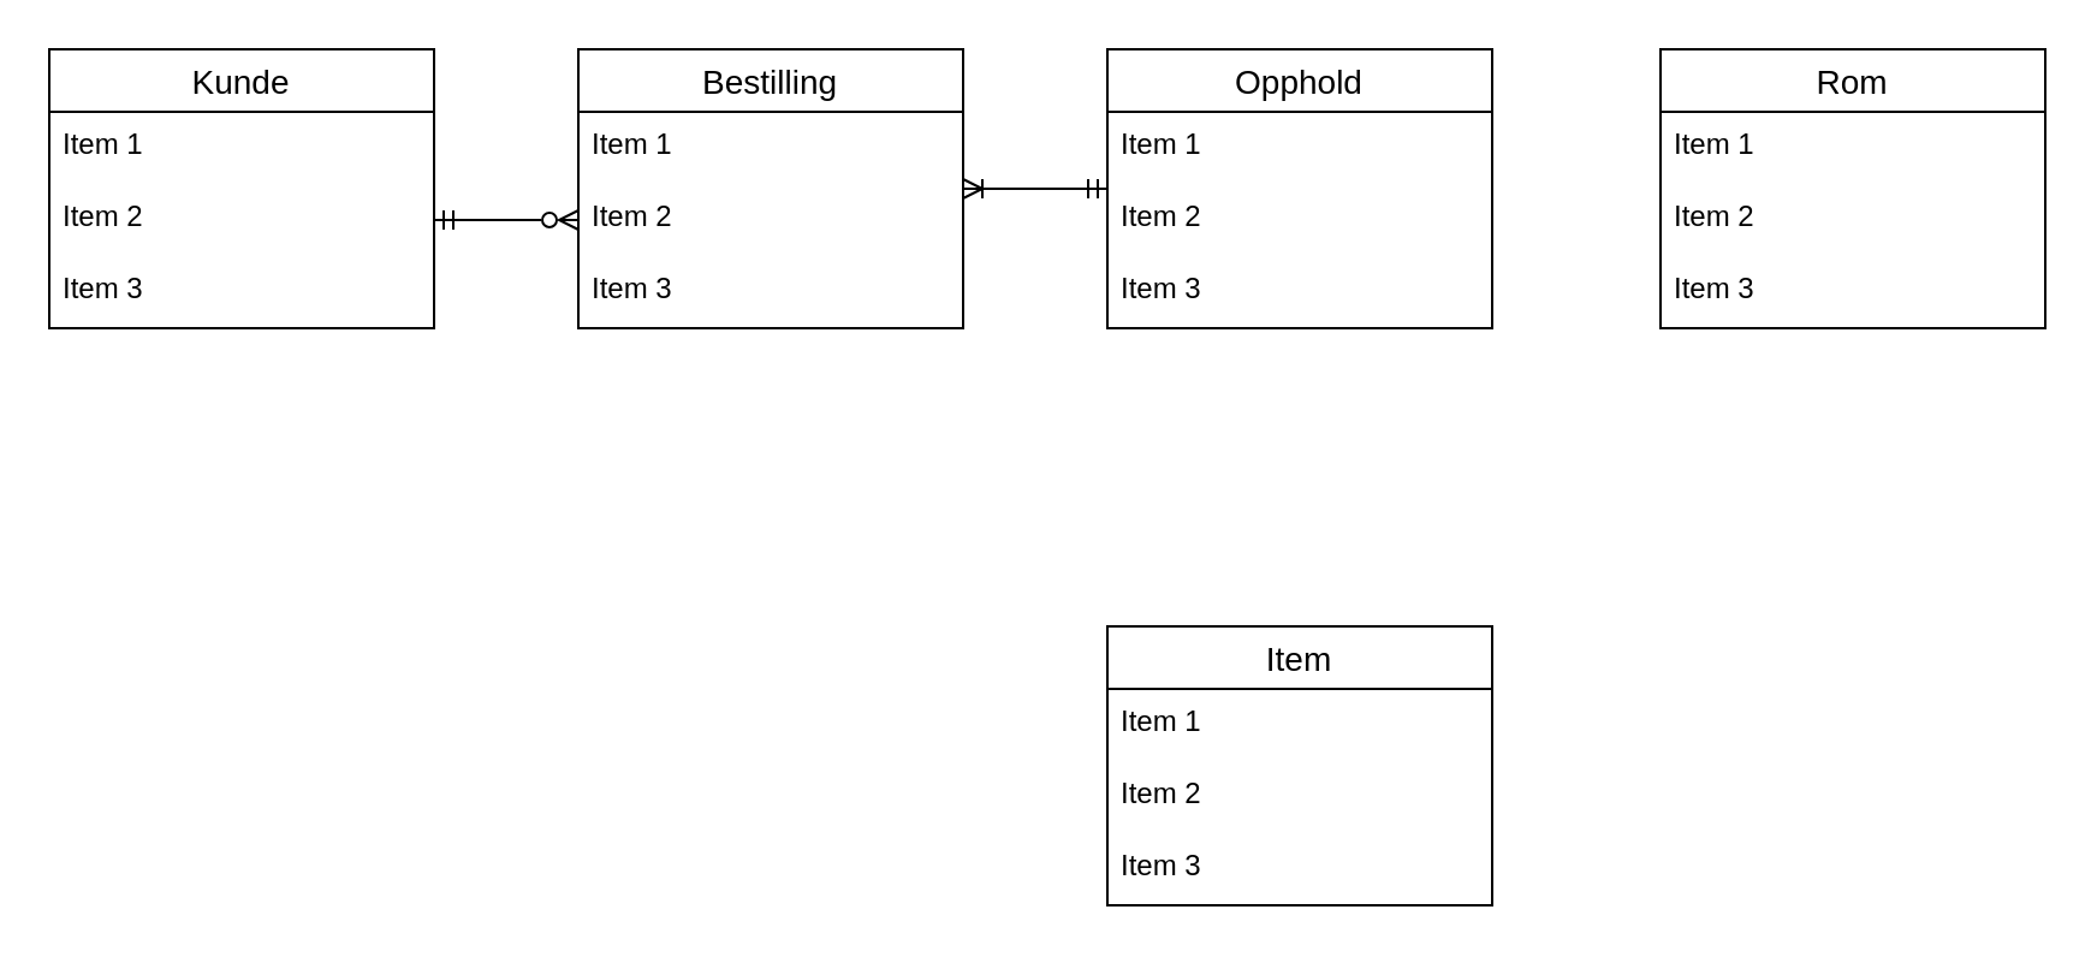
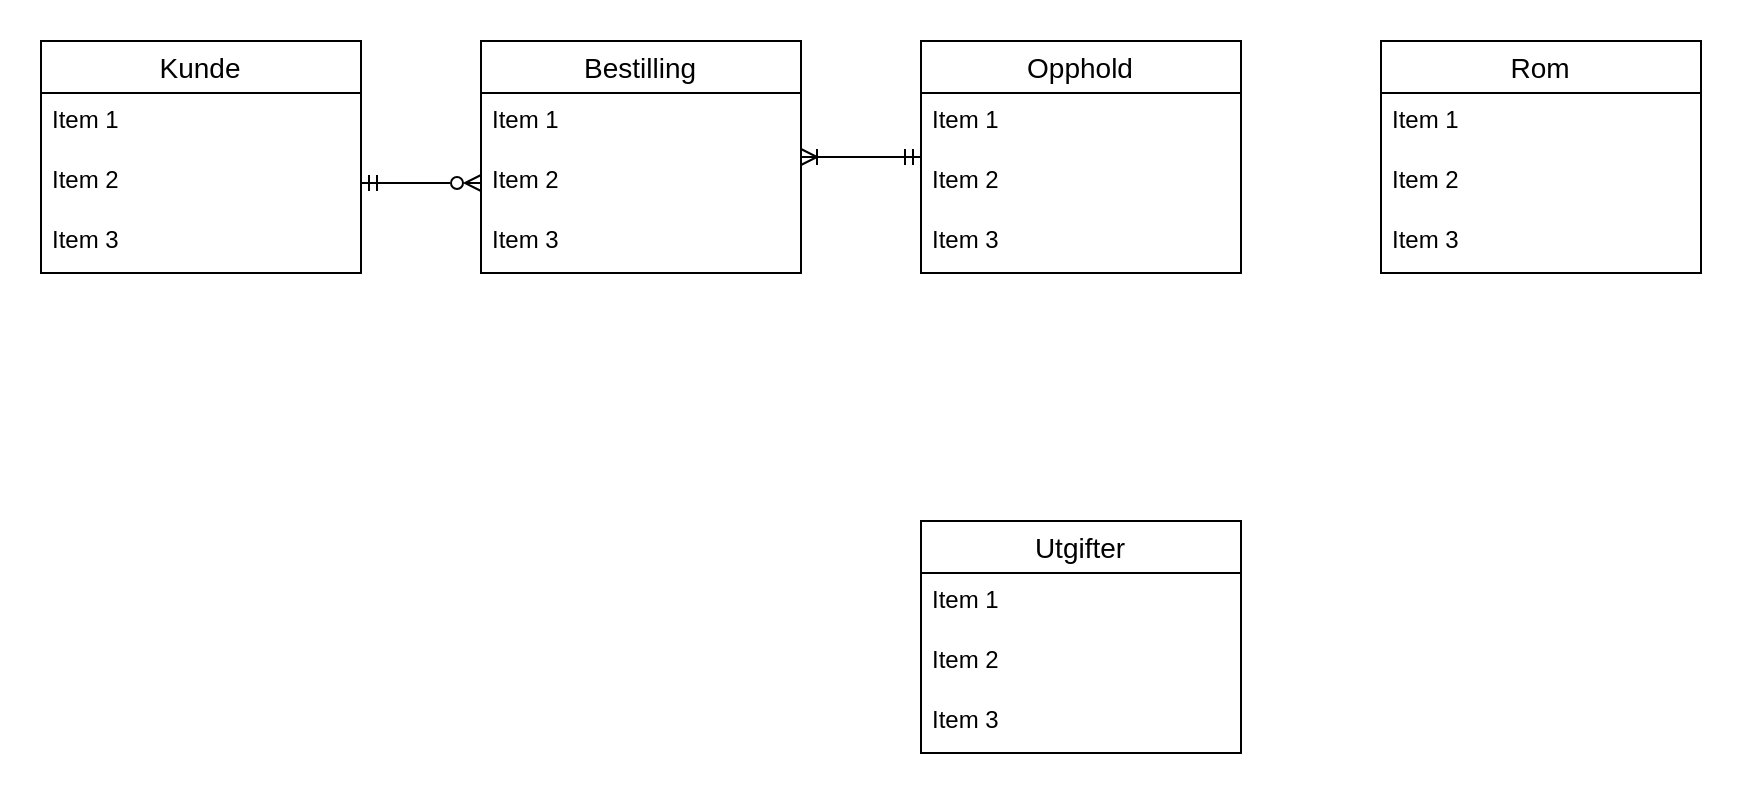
- <mxCell id="14" value="Item" style="swimlane;fontStyle=0;childLayout=stackLayout;horizontal=1;startSize=26;horizontalStack=0;resizeParent=1;resizeParentMax=0;resizeLast=0;collapsible=1;marginBottom=0;align=center;fontSize=14;fillColor=default;strokeColor=default;" vertex="1" parent="1"><mxGeometry x="460" y="260" width="160" height="116" as="geometry"><mxRectangle x="40" y="80" width="49" height="26" as="alternateBounds" /></mxGeometry></mxCell>
+ <mxCell id="14" value="Utgifter" style="swimlane;fontStyle=0;childLayout=stackLayout;horizontal=1;startSize=26;horizontalStack=0;resizeParent=1;resizeParentMax=0;resizeLast=0;collapsible=1;marginBottom=0;align=center;fontSize=14;fillColor=default;strokeColor=default;" vertex="1" parent="1"><mxGeometry x="460" y="260" width="160" height="116" as="geometry"><mxRectangle x="40" y="80" width="49" height="26" as="alternateBounds" /></mxGeometry></mxCell>
